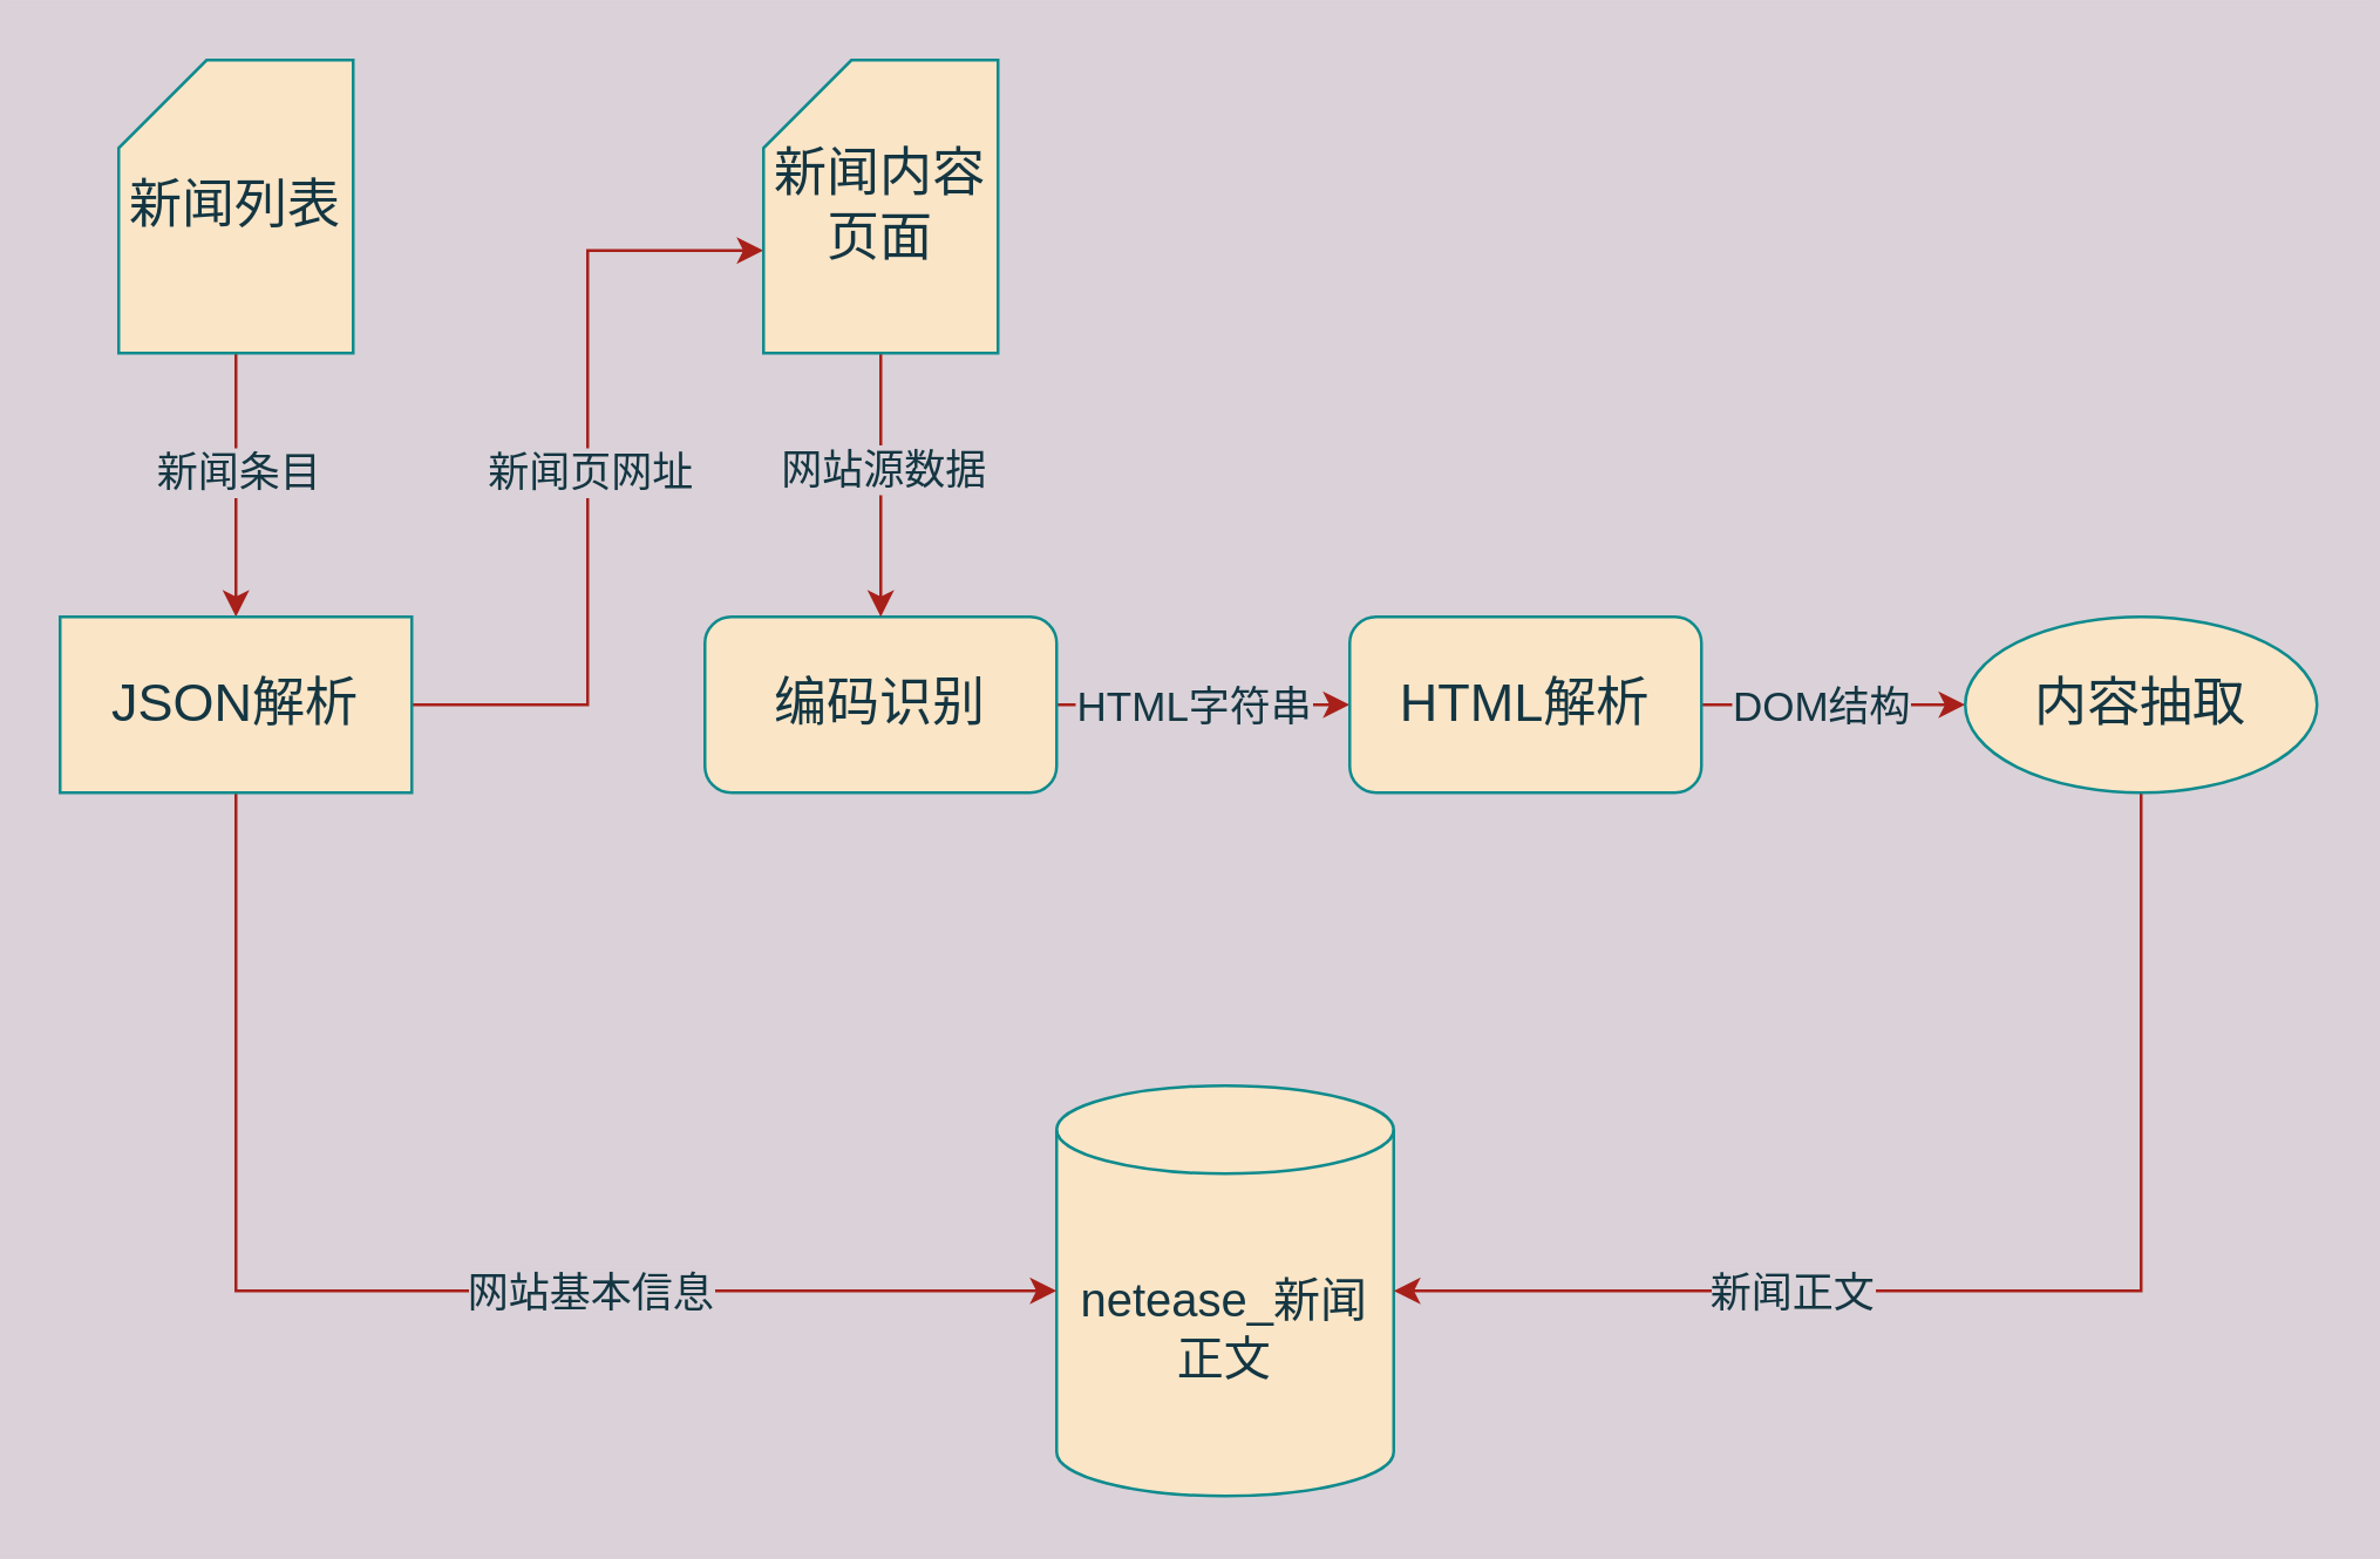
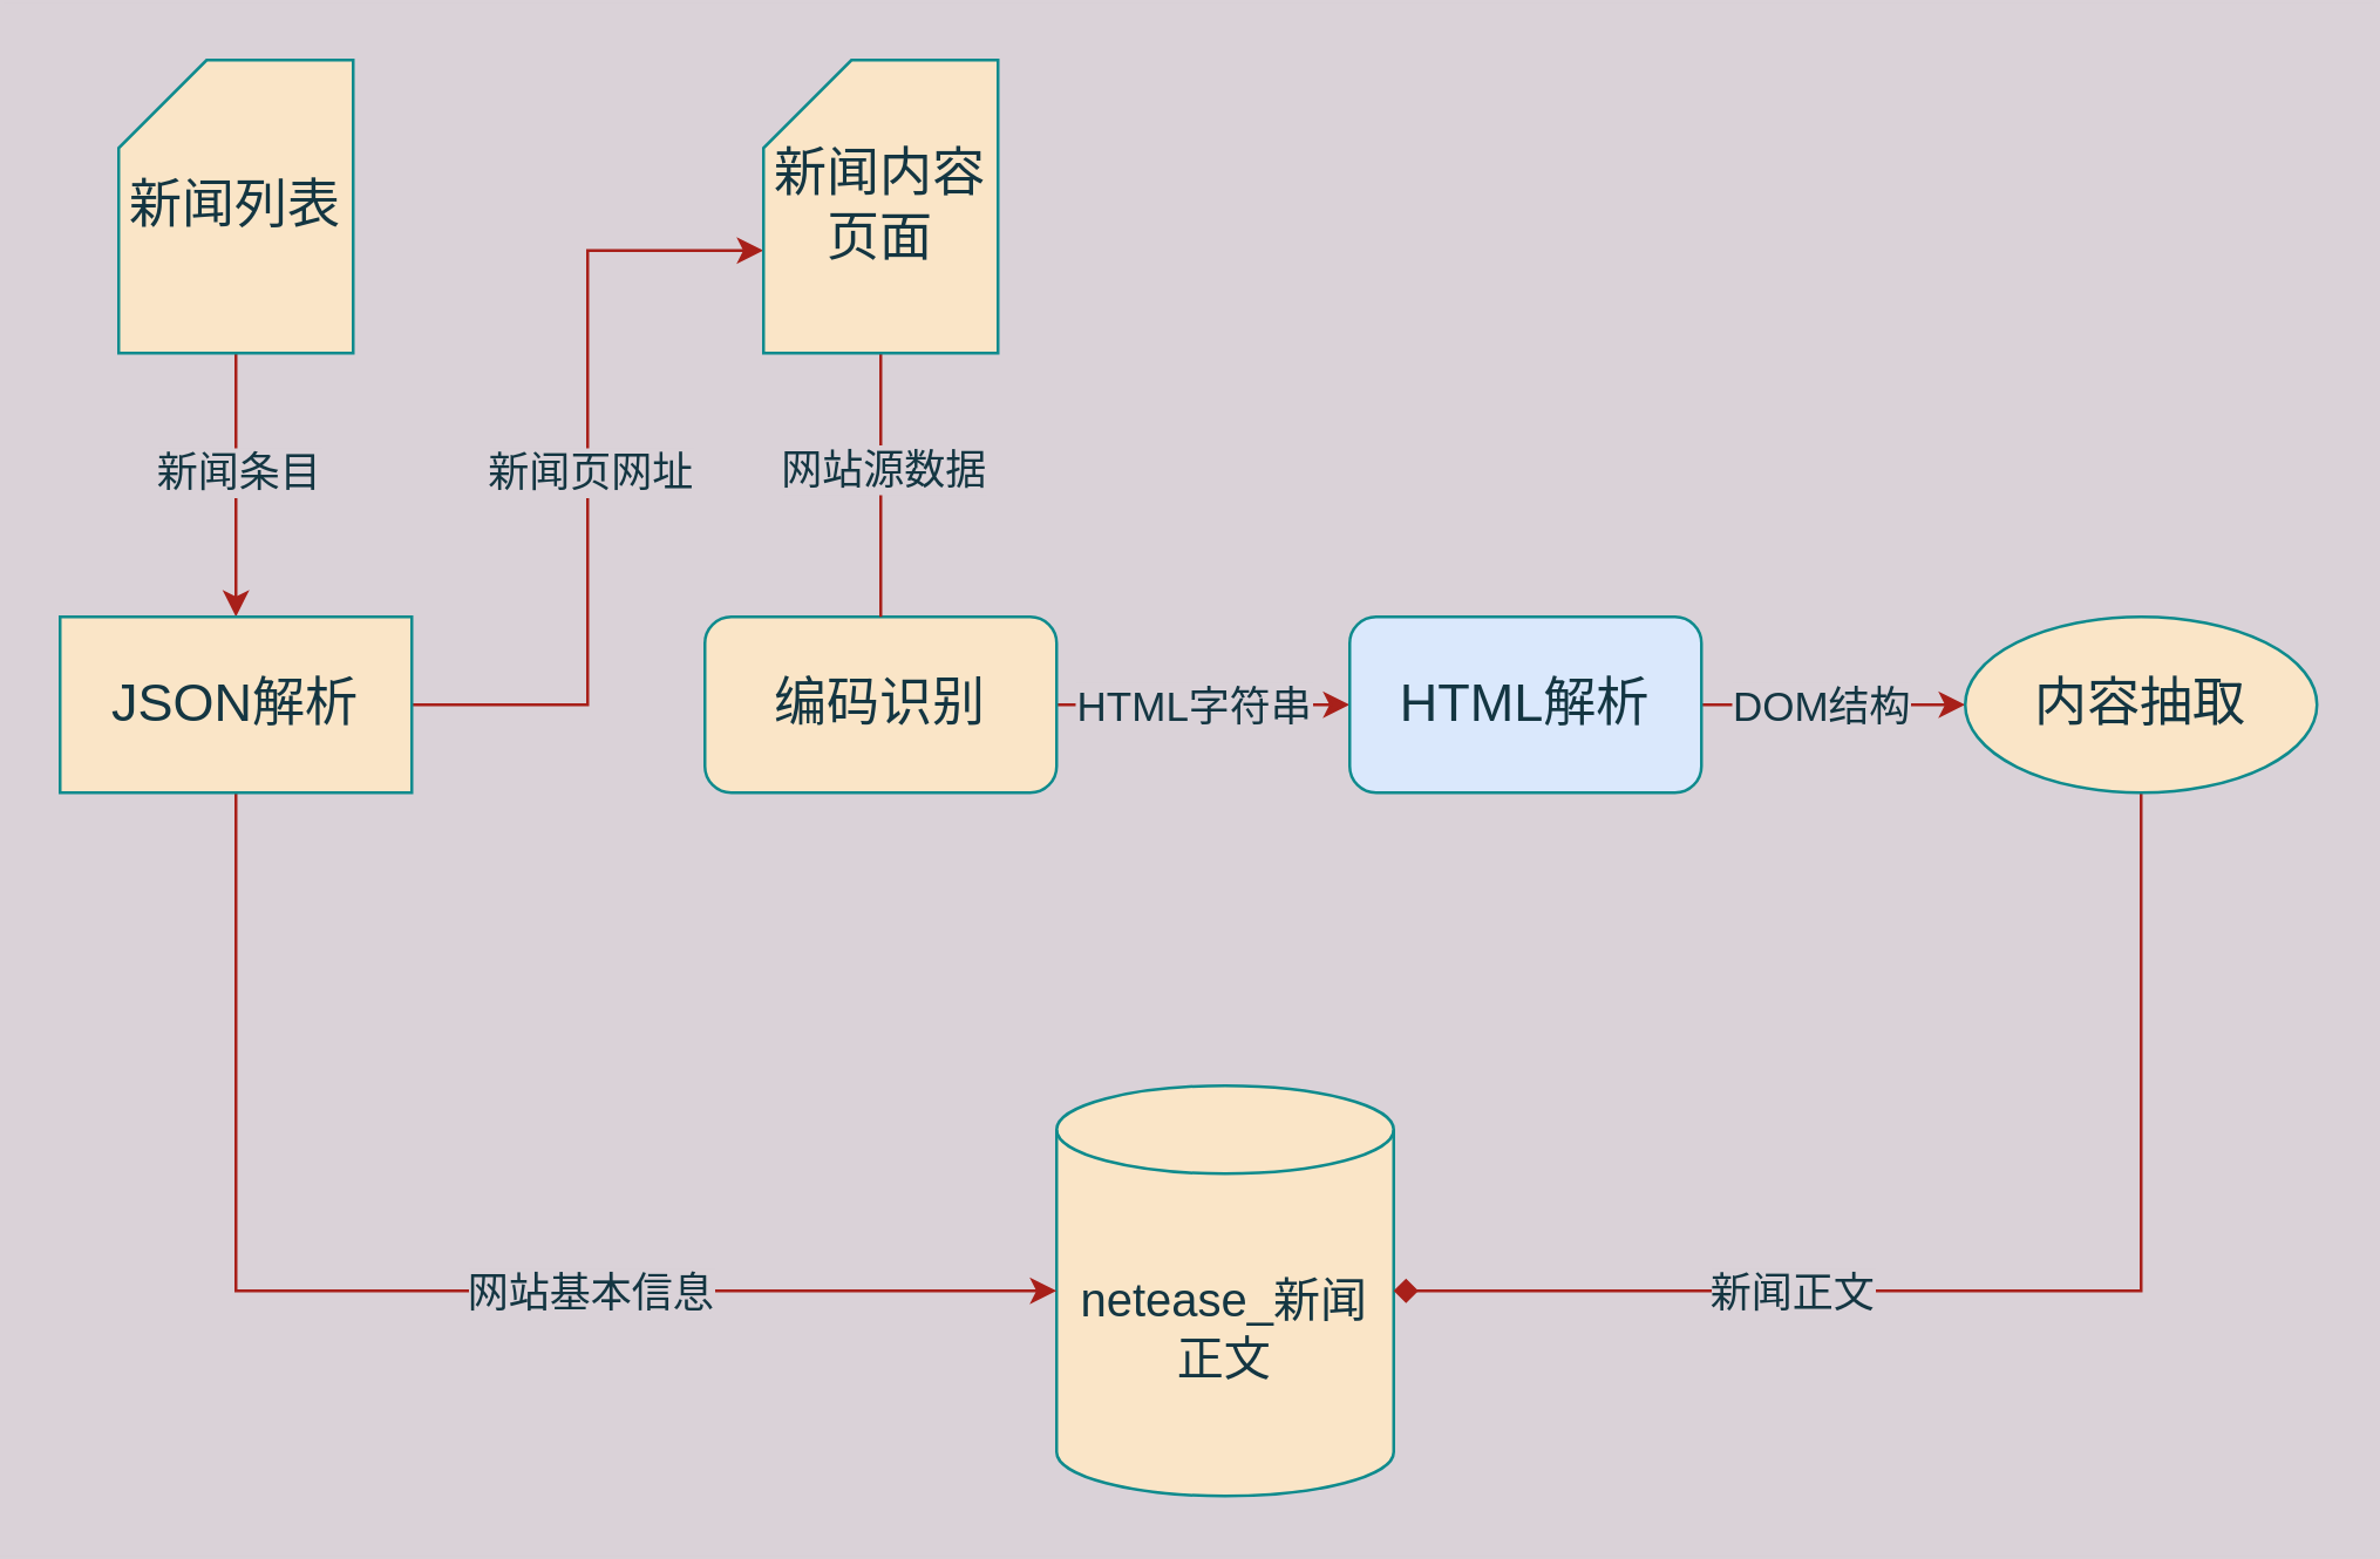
- <mxCell id="17" style="edgeStyle=orthogonalEdgeStyle;rounded=0;orthogonalLoop=1;jettySize=auto;html=1;labelBackgroundColor=#DAD2D8;strokeColor=#A8201A;fontColor=#143642;" edge="1" parent="1" source="19" target="13"><mxGeometry relative="1" as="geometry" /></mxCell>
+ <mxCell id="17" style="edgeStyle=orthogonalEdgeStyle;rounded=0;orthogonalLoop=1;jettySize=auto;html=1;labelBackgroundColor=#DAD2D8;strokeColor=#A8201A;fontColor=#143642;endArrow=none;" edge="1" parent="1" source="19" target="13"><mxGeometry relative="1" as="geometry" /></mxCell>
- <mxCell id="16" value="&lt;font style=&quot;font-size: 18px&quot;&gt;HTML解析&lt;/font&gt;" style="rounded=1;whiteSpace=wrap;html=1;fillColor=#FAE5C7;strokeColor=#0F8B8D;fontColor=#143642;" vertex="1" parent="1"><mxGeometry x="460" y="210" width="120" height="60" as="geometry" /></mxCell>
+ <mxCell id="16" value="&lt;font style=&quot;font-size: 18px&quot;&gt;HTML解析&lt;/font&gt;" style="rounded=1;whiteSpace=wrap;html=1;fillColor=#dae8fc;strokeColor=#0F8B8D;fontColor=#143642;" vertex="1" parent="1"><mxGeometry x="460" y="210" width="120" height="60" as="geometry" /></mxCell>
- <mxCell id="20" style="edgeStyle=orthogonalEdgeStyle;rounded=0;orthogonalLoop=1;jettySize=auto;html=1;entryX=1;entryY=0.5;entryDx=0;entryDy=0;entryPerimeter=0;exitX=0.5;exitY=1;exitDx=0;exitDy=0;labelBackgroundColor=#DAD2D8;strokeColor=#A8201A;fontColor=#143642;" edge="1" parent="1" source="22" target="2"><mxGeometry relative="1" as="geometry"><Array as="points"><mxPoint x="730" y="440" /></Array></mxGeometry></mxCell>
+ <mxCell id="20" style="edgeStyle=orthogonalEdgeStyle;rounded=0;orthogonalLoop=1;jettySize=auto;html=1;entryX=1;entryY=0.5;entryDx=0;entryDy=0;entryPerimeter=0;exitX=0.5;exitY=1;exitDx=0;exitDy=0;labelBackgroundColor=#DAD2D8;strokeColor=#A8201A;fontColor=#143642;endArrow=diamond;" edge="1" parent="1" source="22" target="2"><mxGeometry relative="1" as="geometry"><Array as="points"><mxPoint x="730" y="440" /></Array></mxGeometry></mxCell>
